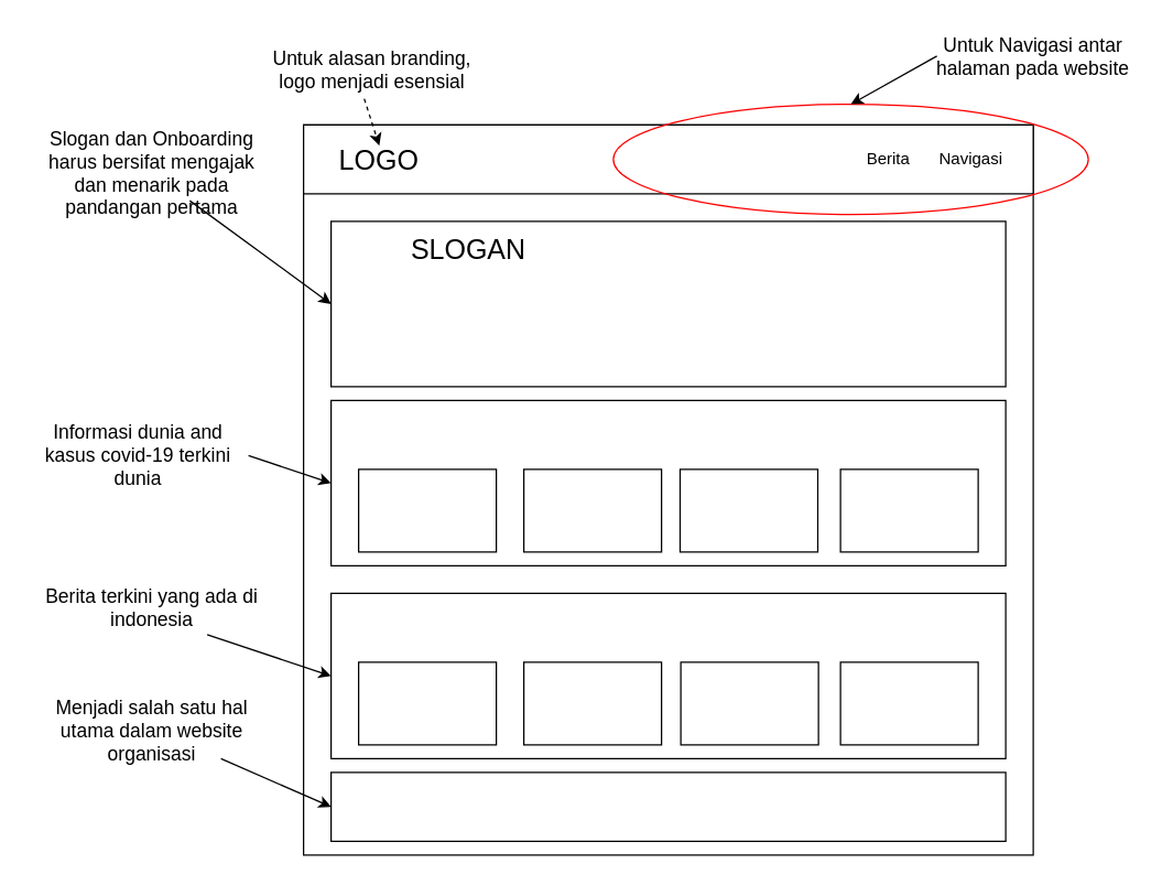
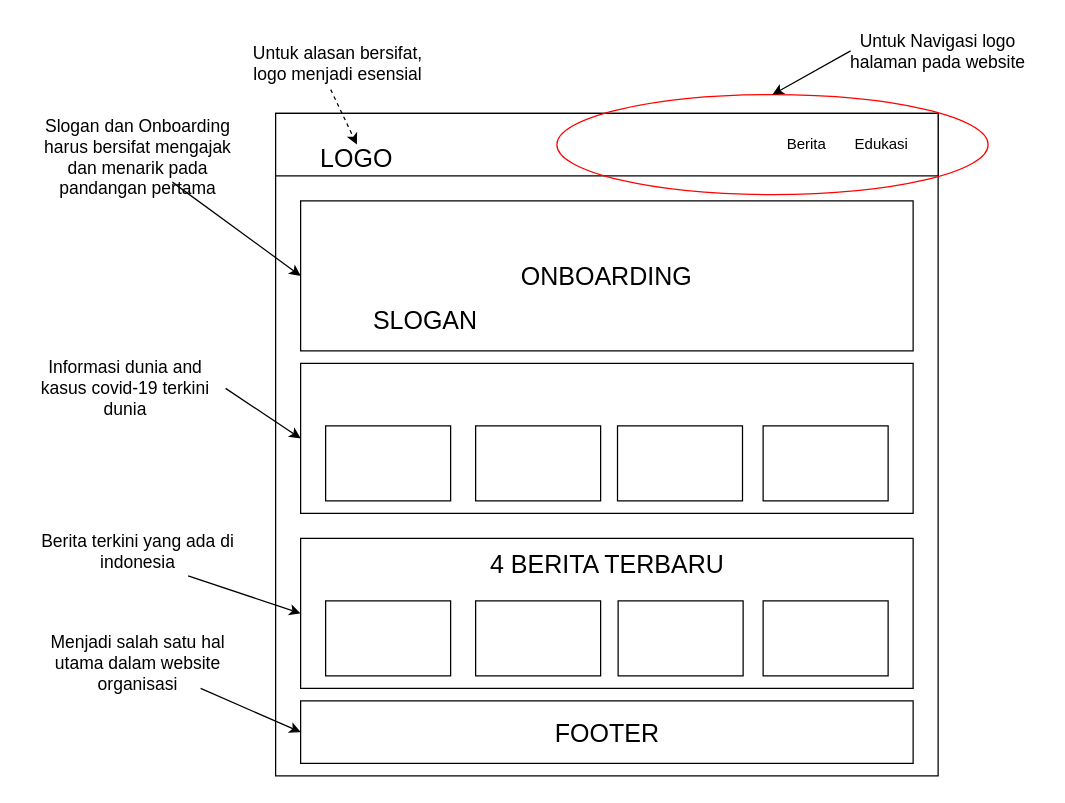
- <mxCell id="23" value="&lt;font style=&quot;font-size: 14px&quot;&gt;Untuk Navigasi antar halaman pada website&lt;/font&gt;" style="text;html=1;strokeColor=none;fillColor=none;align=center;verticalAlign=middle;whiteSpace=wrap;rounded=0;" vertex="1" parent="1"><mxGeometry x="670" y="20" width="160" height="40" as="geometry" /></mxCell>
+ <mxCell id="23" value="&lt;font style=&quot;font-size: 14px&quot;&gt;Untuk Navigasi logo halaman pada website&lt;/font&gt;" style="text;html=1;strokeColor=none;fillColor=none;align=center;verticalAlign=middle;whiteSpace=wrap;rounded=0;" vertex="1" parent="1"><mxGeometry x="670" y="20" width="160" height="40" as="geometry" /></mxCell>
- <mxCell id="24" value="&lt;font style=&quot;font-size: 14px&quot;&gt;Untuk alasan branding, logo menjadi esensial&lt;/font&gt;" style="text;html=1;strokeColor=none;fillColor=none;align=center;verticalAlign=middle;whiteSpace=wrap;rounded=0;" vertex="1" parent="1"><mxGeometry x="190" y="30" width="160" height="40" as="geometry" /></mxCell>
+ <mxCell id="24" value="&lt;font style=&quot;font-size: 14px&quot;&gt;Untuk alasan bersifat, logo menjadi esensial&lt;/font&gt;" style="text;html=1;strokeColor=none;fillColor=none;align=center;verticalAlign=middle;whiteSpace=wrap;rounded=0;" vertex="1" parent="1"><mxGeometry x="190" y="30" width="160" height="40" as="geometry" /></mxCell>
- <mxCell id="4" value="&lt;font style=&quot;font-size: 20px&quot;&gt;LOGO&lt;/font&gt;" style="text;html=1;strokeColor=none;fillColor=none;align=center;verticalAlign=middle;whiteSpace=wrap;rounded=0;" vertex="1" parent="1"><mxGeometry x="240" y="105" width="70" height="20" as="geometry" /></mxCell>
+ <mxCell id="4" value="&lt;font style=&quot;font-size: 20px&quot;&gt;LOGO&lt;/font&gt;" style="text;html=1;strokeColor=none;fillColor=none;align=center;verticalAlign=middle;whiteSpace=wrap;rounded=0;" vertex="1" parent="1"><mxGeometry x="250" y="115" width="70" height="20" as="geometry" /></mxCell>
- <mxCell id="6" value="&lt;font style=&quot;font-size: 12px&quot;&gt;Navigasi&lt;/font&gt;" style="text;html=1;strokeColor=none;fillColor=none;align=center;verticalAlign=middle;whiteSpace=wrap;rounded=0;" vertex="1" parent="1"><mxGeometry x="670" y="105" width="70" height="20" as="geometry" /></mxCell>
+ <mxCell id="6" value="&lt;font style=&quot;font-size: 12px&quot;&gt;Edukasi&lt;/font&gt;" style="text;html=1;strokeColor=none;fillColor=none;align=center;verticalAlign=middle;whiteSpace=wrap;rounded=0;" vertex="1" parent="1"><mxGeometry x="670" y="105" width="70" height="20" as="geometry" /></mxCell>
- <mxCell id="14" value="&lt;font style=&quot;font-size: 20px&quot;&gt;SLOGAN&lt;/font&gt;" style="text;html=1;strokeColor=none;fillColor=none;align=center;verticalAlign=middle;whiteSpace=wrap;rounded=0;" vertex="1" parent="1"><mxGeometry x="260" y="170" width="160" height="20" as="geometry" /></mxCell>
+ <mxCell id="14" value="&lt;font style=&quot;font-size: 20px&quot;&gt;SLOGAN&lt;/font&gt;" style="text;html=1;strokeColor=none;fillColor=none;align=center;verticalAlign=middle;whiteSpace=wrap;rounded=0;" vertex="1" parent="1"><mxGeometry x="260" y="245" width="160" height="20" as="geometry" /></mxCell>
+ <mxCell id="8" value="&lt;font style=&quot;font-size: 20px&quot;&gt;ONBOARDING&lt;/font&gt;" style="text;html=1;strokeColor=none;fillColor=none;align=center;verticalAlign=middle;whiteSpace=wrap;rounded=0;" vertex="1" parent="1"><mxGeometry x="405" y="210" width="160" height="20" as="geometry" /></mxCell>
- <mxCell id="26" value="&lt;font style=&quot;font-size: 14px&quot;&gt;Informasi dunia and kasus covid-19 terkini dunia&lt;/font&gt;" style="text;html=1;strokeColor=none;fillColor=none;align=center;verticalAlign=middle;whiteSpace=wrap;rounded=0;" vertex="1" parent="1"><mxGeometry x="20" y="310" width="160" height="40" as="geometry" /></mxCell>
+ <mxCell id="26" value="&lt;font style=&quot;font-size: 14px&quot;&gt;Informasi dunia and kasus covid-19 terkini dunia&lt;/font&gt;" style="text;html=1;strokeColor=none;fillColor=none;align=center;verticalAlign=middle;whiteSpace=wrap;rounded=0;" vertex="1" parent="1"><mxGeometry x="20" y="290" width="160" height="40" as="geometry" /></mxCell>
+ <mxCell id="16" value="&lt;span style=&quot;font-size: 20px&quot;&gt;4 BERITA TERBARU&lt;/span&gt;" style="text;html=1;strokeColor=none;fillColor=none;align=center;verticalAlign=middle;whiteSpace=wrap;rounded=0;" vertex="1" parent="1"><mxGeometry x="387.5" y="440" width="195" height="20" as="geometry" /></mxCell>
+ <mxCell id="31" value="&lt;span style=&quot;font-size: 20px&quot;&gt;FOOTER&lt;/span&gt;" style="text;html=1;strokeColor=none;fillColor=none;align=center;verticalAlign=middle;whiteSpace=wrap;rounded=0;" vertex="1" parent="1"><mxGeometry x="387.5" y="575" width="195" height="20" as="geometry" /></mxCell>
